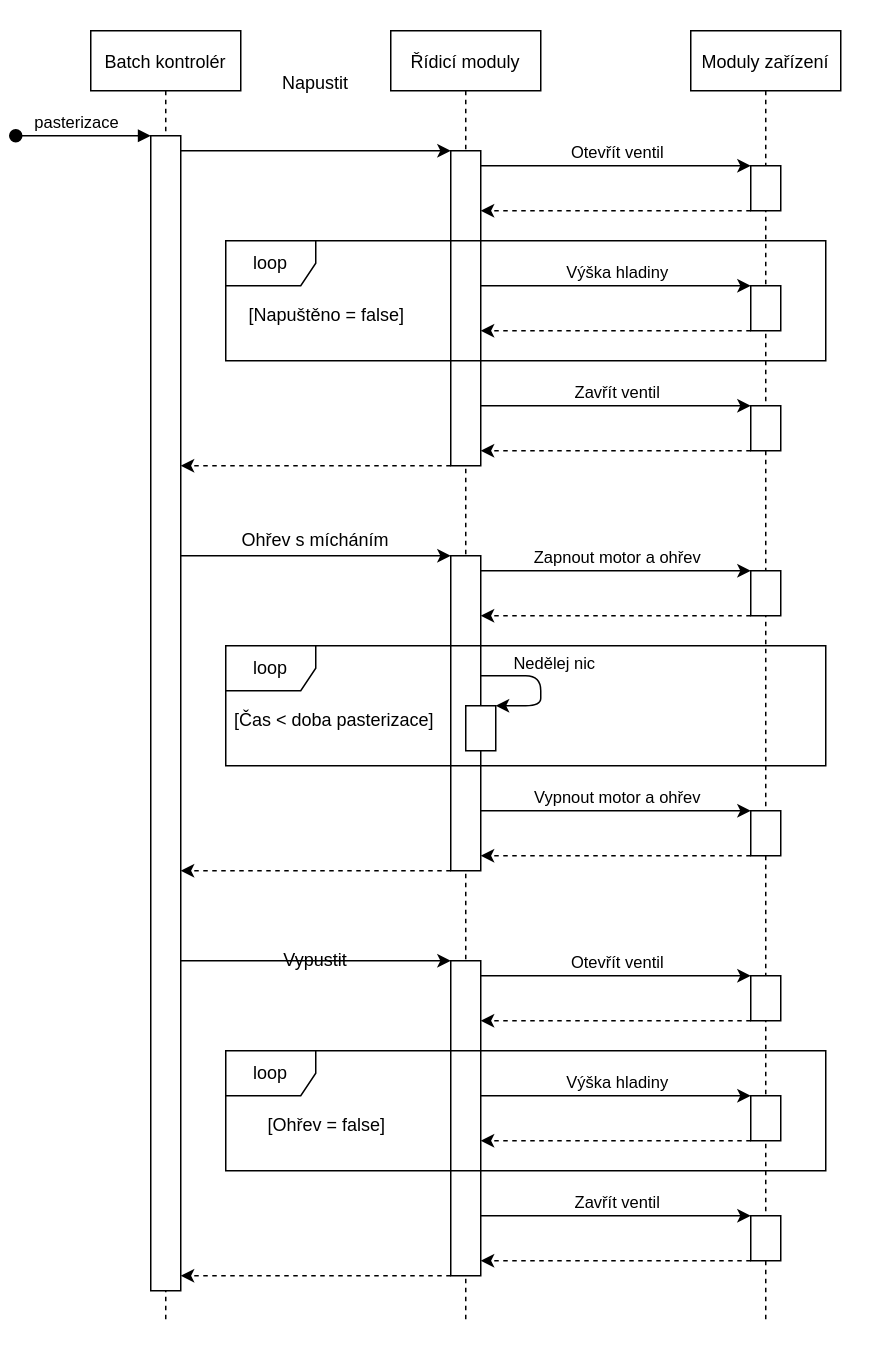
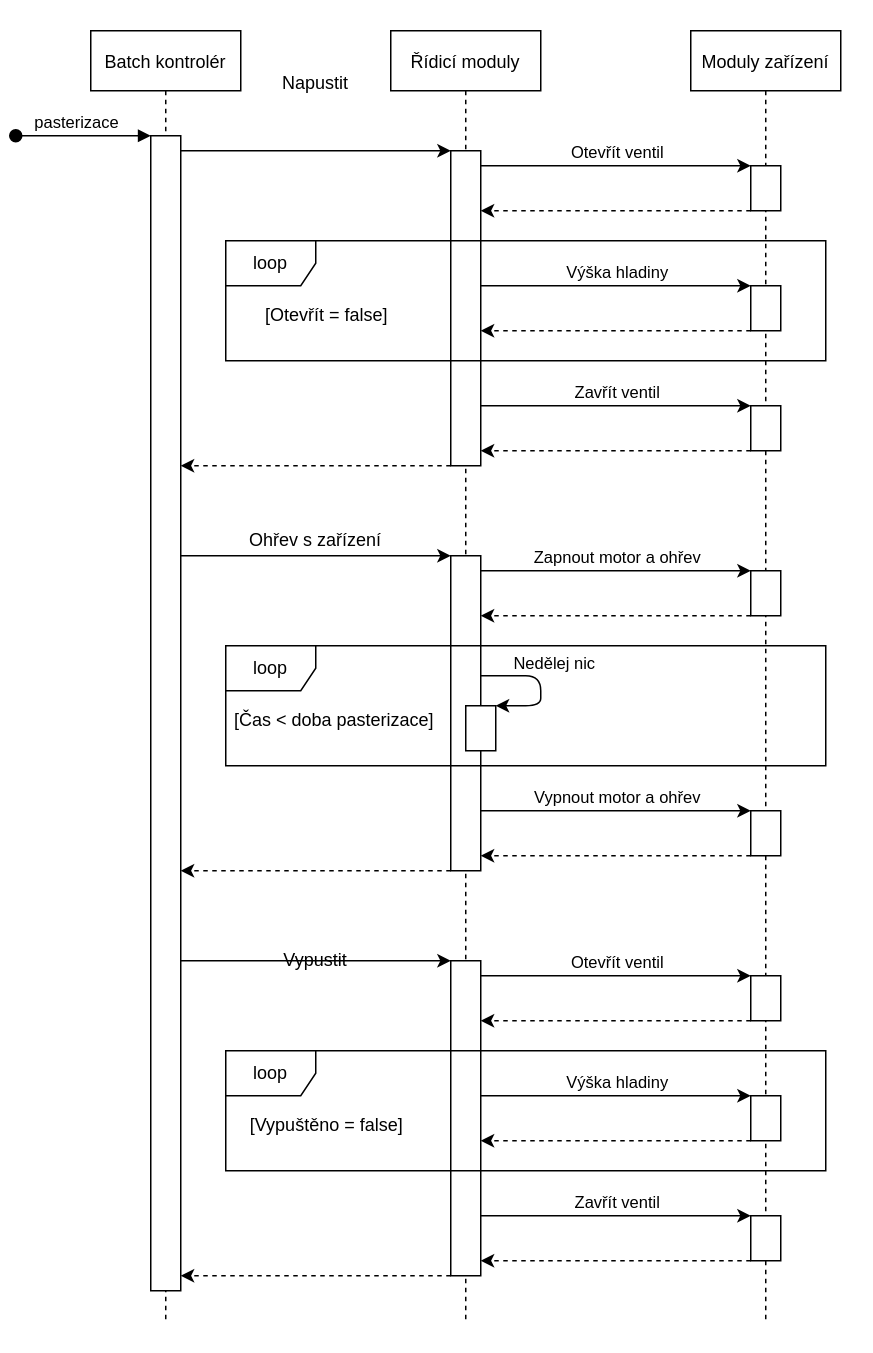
- <mxCell id="23" value="[Napuštěno = false]" style="text;html=1;strokeColor=none;fillColor=none;align=center;verticalAlign=middle;whiteSpace=wrap;rounded=0;" vertex="1" parent="1"><mxGeometry x="105" y="200" width="145" height="20" as="geometry" /></mxCell>
+ <mxCell id="23" value="[Otevřít = false]" style="text;html=1;strokeColor=none;fillColor=none;align=center;verticalAlign=middle;whiteSpace=wrap;rounded=0;" vertex="1" parent="1"><mxGeometry x="105" y="200" width="145" height="20" as="geometry" /></mxCell>
- <mxCell id="29" value="Ohřev s mícháním" style="text;html=1;strokeColor=none;fillColor=none;align=center;verticalAlign=middle;whiteSpace=wrap;rounded=0;" vertex="1" parent="1"><mxGeometry x="90" y="350" width="160" height="20" as="geometry" /></mxCell>
+ <mxCell id="29" value="Ohřev s zařízení" style="text;html=1;strokeColor=none;fillColor=none;align=center;verticalAlign=middle;whiteSpace=wrap;rounded=0;" vertex="1" parent="1"><mxGeometry x="90" y="350" width="160" height="20" as="geometry" /></mxCell>
- <mxCell id="54" value="[Ohřev = false]" style="text;html=1;strokeColor=none;fillColor=none;align=center;verticalAlign=middle;whiteSpace=wrap;rounded=0;" vertex="1" parent="1"><mxGeometry x="105" y="740" width="145" height="20" as="geometry" /></mxCell>
+ <mxCell id="54" value="[Vypuštěno = false]" style="text;html=1;strokeColor=none;fillColor=none;align=center;verticalAlign=middle;whiteSpace=wrap;rounded=0;" vertex="1" parent="1"><mxGeometry x="105" y="740" width="145" height="20" as="geometry" /></mxCell>
